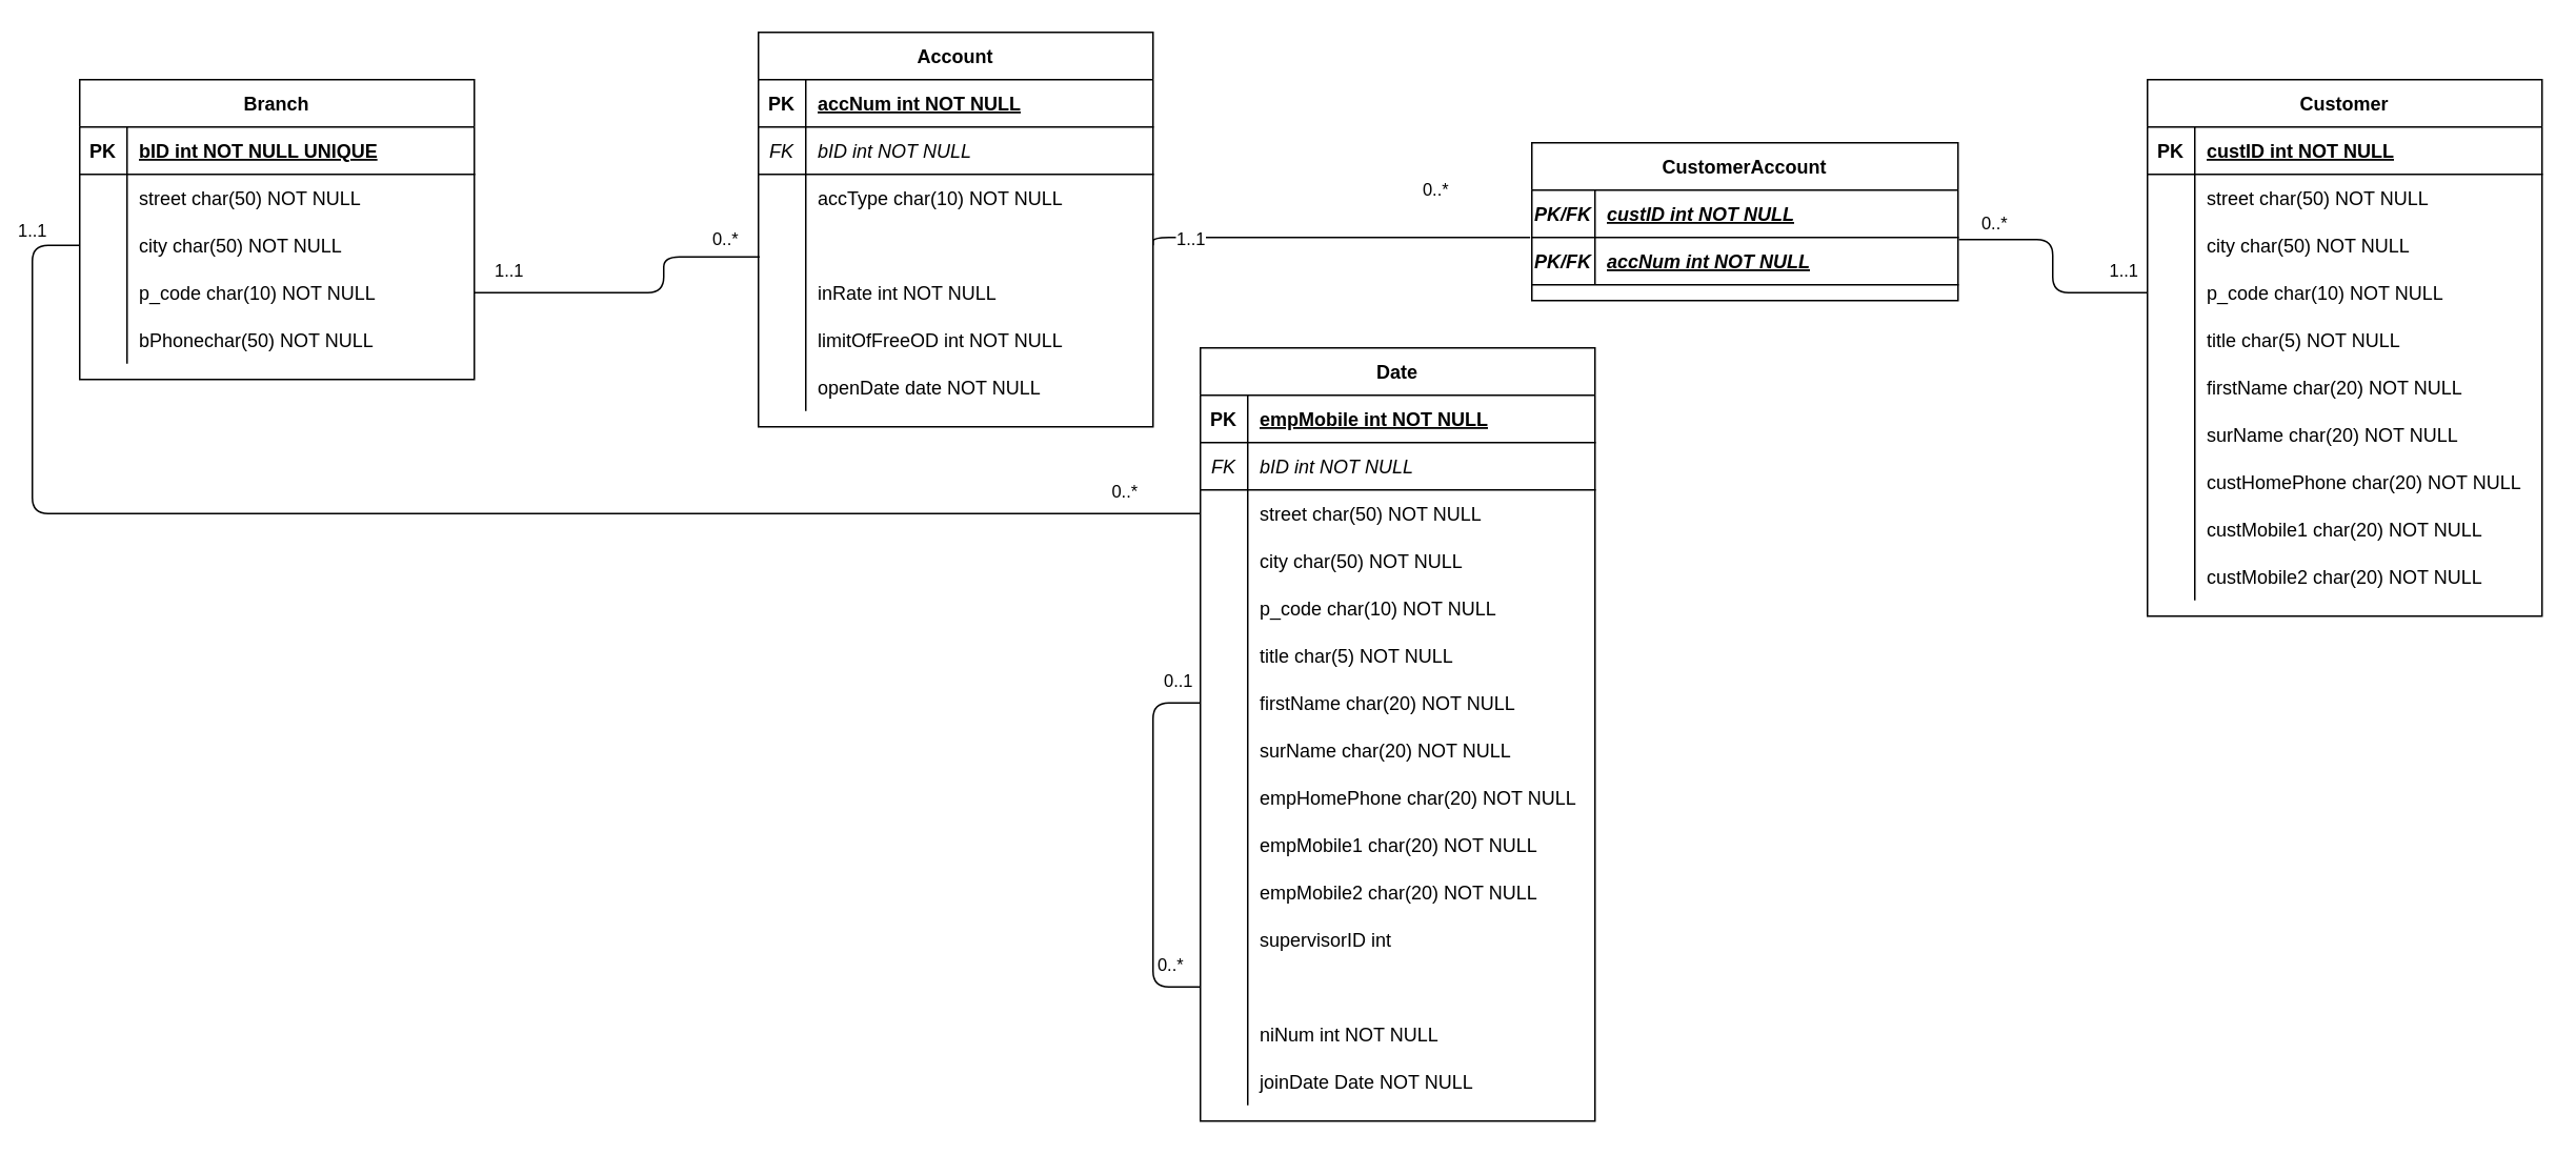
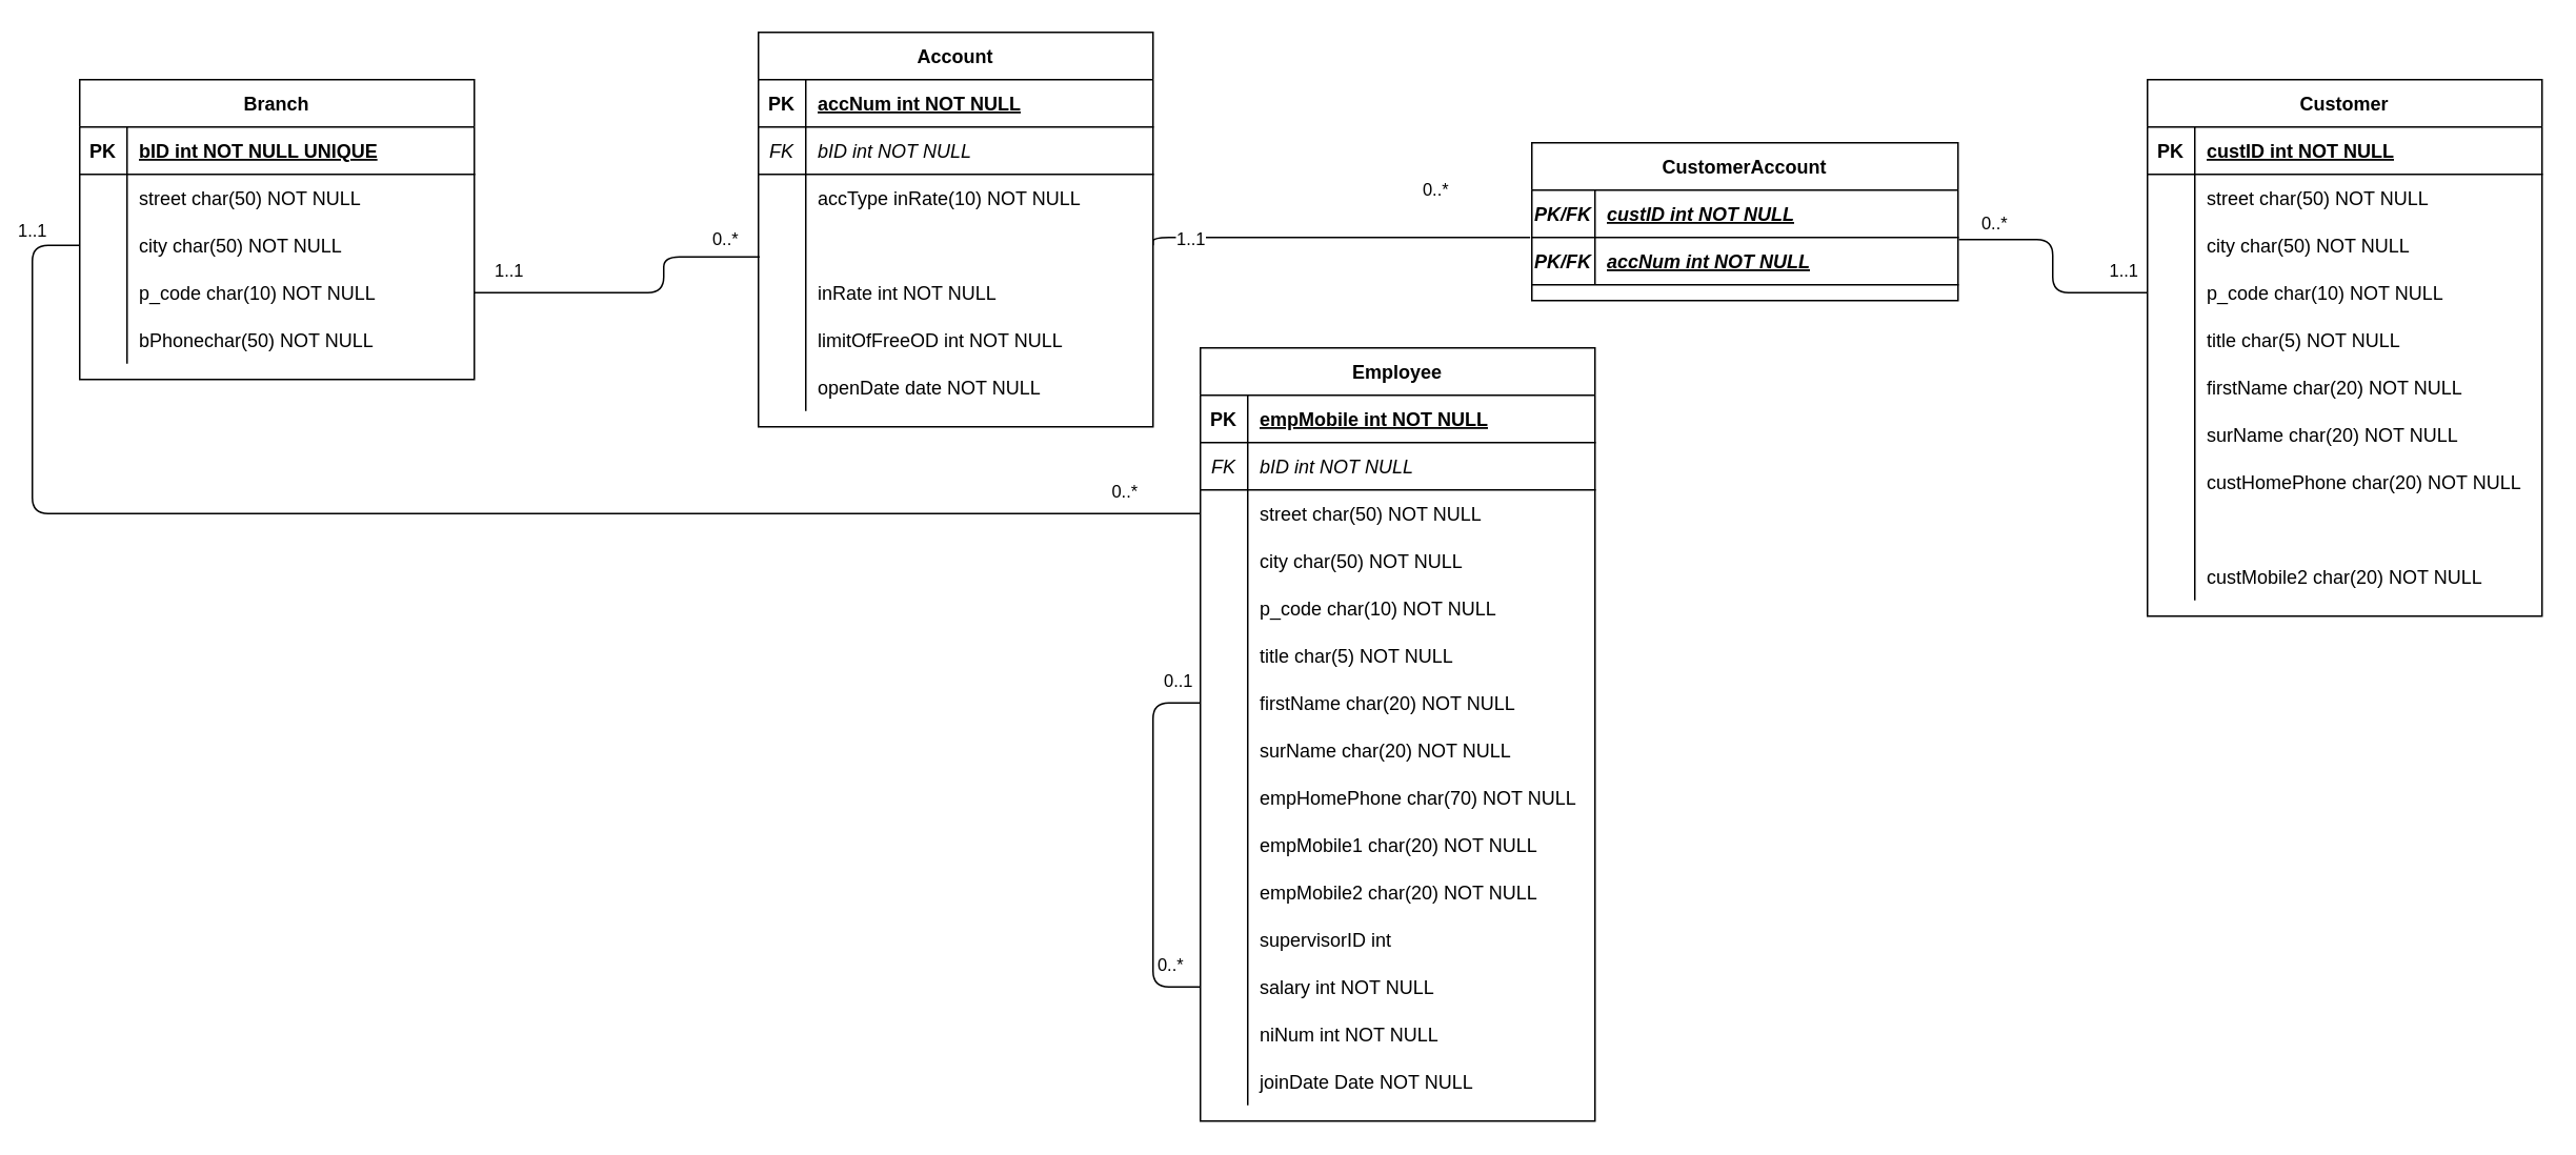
- <mxCell id="27" value="accType char(10) NOT NULL" style="shape=partialRectangle;overflow=hidden;connectable=0;fillColor=none;top=0;left=0;bottom=0;right=0;align=left;spacingLeft=6;" parent="25" vertex="1"><mxGeometry x="30" width="220" height="30" as="geometry"><mxRectangle width="220" height="30" as="alternateBounds" /></mxGeometry></mxCell>
+ <mxCell id="27" value="accType inRate(10) NOT NULL" style="shape=partialRectangle;overflow=hidden;connectable=0;fillColor=none;top=0;left=0;bottom=0;right=0;align=left;spacingLeft=6;" parent="25" vertex="1"><mxGeometry x="30" width="220" height="30" as="geometry"><mxRectangle width="220" height="30" as="alternateBounds" /></mxGeometry></mxCell>
- <mxCell id="39" value="Date" style="shape=table;startSize=30;container=1;collapsible=1;childLayout=tableLayout;fixedRows=1;rowLines=0;fontStyle=1;align=center;resizeLast=1;" parent="1" vertex="1"><mxGeometry x="760" y="220" width="250" height="490" as="geometry"><mxRectangle x="380" y="440" width="80" height="30" as="alternateBounds" /></mxGeometry></mxCell>
+ <mxCell id="39" value="Employee" style="shape=table;startSize=30;container=1;collapsible=1;childLayout=tableLayout;fixedRows=1;rowLines=0;fontStyle=1;align=center;resizeLast=1;" parent="1" vertex="1"><mxGeometry x="760" y="220" width="250" height="490" as="geometry"><mxRectangle x="380" y="440" width="80" height="30" as="alternateBounds" /></mxGeometry></mxCell>
- <mxCell id="115" value="custMobile1 char(20) NOT NULL" style="shape=partialRectangle;overflow=hidden;connectable=0;fillColor=none;top=0;left=0;bottom=0;right=0;align=left;spacingLeft=6;" parent="113" vertex="1"><mxGeometry x="30" width="220" height="30" as="geometry"><mxRectangle width="220" height="30" as="alternateBounds" /></mxGeometry></mxCell>
- <mxCell id="66" value="empHomePhone char(20) NOT NULL" style="shape=partialRectangle;overflow=hidden;connectable=0;fillColor=none;top=0;left=0;bottom=0;right=0;align=left;spacingLeft=6;" parent="64" vertex="1"><mxGeometry x="30" width="220" height="30" as="geometry"><mxRectangle width="220" height="30" as="alternateBounds" /></mxGeometry></mxCell>
+ <mxCell id="66" value="empHomePhone char(70) NOT NULL" style="shape=partialRectangle;overflow=hidden;connectable=0;fillColor=none;top=0;left=0;bottom=0;right=0;align=left;spacingLeft=6;" parent="64" vertex="1"><mxGeometry x="30" width="220" height="30" as="geometry"><mxRectangle width="220" height="30" as="alternateBounds" /></mxGeometry></mxCell>
+ <mxCell id="78" value="salary int NOT NULL" style="shape=partialRectangle;overflow=hidden;connectable=0;fillColor=none;top=0;left=0;bottom=0;right=0;align=left;spacingLeft=6;" parent="76" vertex="1"><mxGeometry x="30" width="220" height="30" as="geometry"><mxRectangle width="220" height="30" as="alternateBounds" /></mxGeometry></mxCell>
